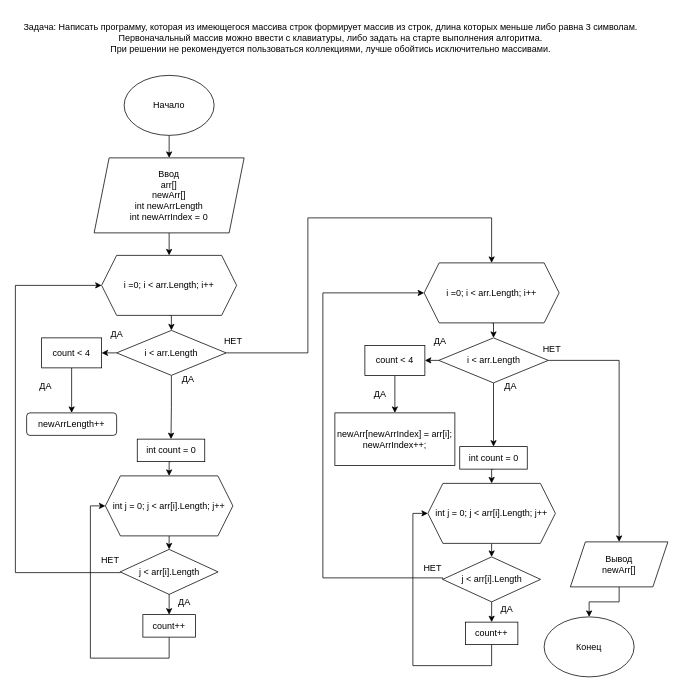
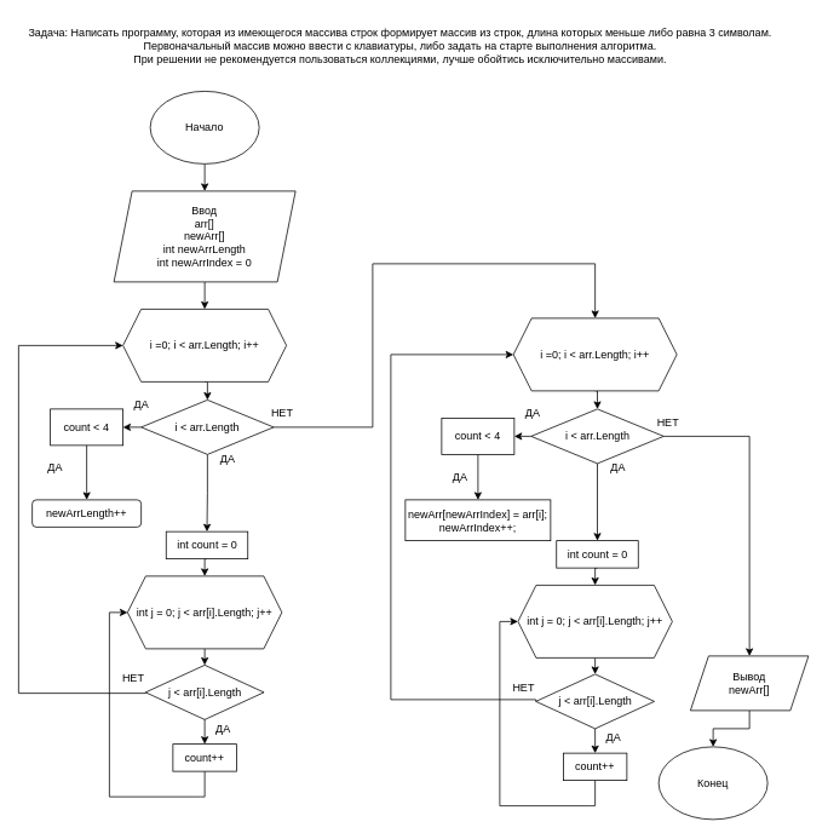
- <mxCell id="49" value="&lt;div&gt;newArr[newArrIndex] = arr[i];&lt;/div&gt;&lt;div&gt;&lt;span style=&quot;background-color: initial;&quot;&gt;newArrIndex++;&lt;/span&gt;&lt;/div&gt;" style="rounded=0;whiteSpace=wrap;html=1;" vertex="1" parent="1"><mxGeometry x="446" y="550" width="160" height="70" as="geometry" /></mxCell>
+ <mxCell id="49" value="&lt;div&gt;newArr[newArrIndex] = arr[i];&lt;/div&gt;&lt;div&gt;&lt;span style=&quot;background-color: initial;&quot;&gt;newArrIndex++;&lt;/span&gt;&lt;/div&gt;" style="rounded=0;whiteSpace=wrap;html=1;" vertex="1" parent="1"><mxGeometry x="446" y="550" width="160" height="45" as="geometry" /></mxCell>
